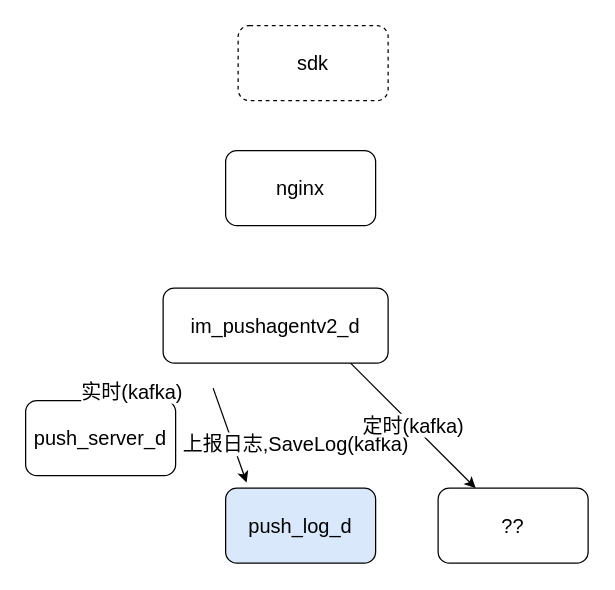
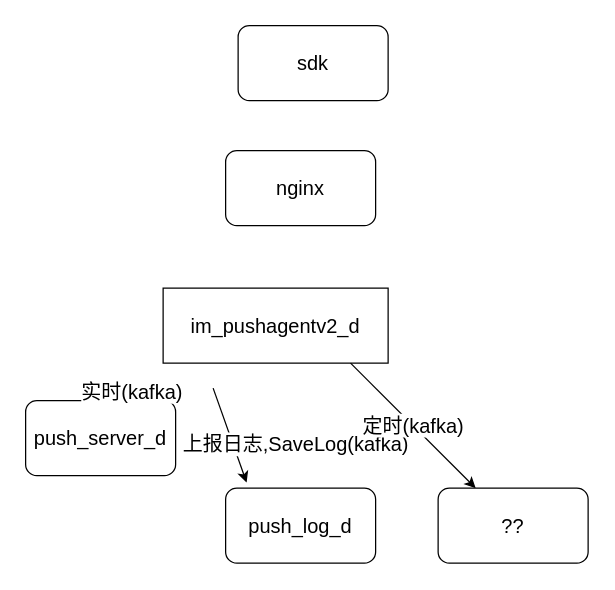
- <mxCell id="2" value="sdk" style="rounded=1;whiteSpace=wrap;html=1;fontSize=16;dashed=1;" vertex="1" parent="1"><mxGeometry x="190" y="20" width="120" height="60" as="geometry" /></mxCell>
+ <mxCell id="2" value="sdk" style="rounded=1;whiteSpace=wrap;html=1;fontSize=16;" vertex="1" parent="1"><mxGeometry x="190" y="20" width="120" height="60" as="geometry" /></mxCell>
- <mxCell id="4" value="im_pushagentv2_d" style="rounded=1;whiteSpace=wrap;html=1;fontSize=16;" vertex="1" parent="1"><mxGeometry x="130" y="230" width="180" height="60" as="geometry" /></mxCell>
+ <mxCell id="4" value="im_pushagentv2_d" style="whiteSpace=wrap;html=1;fontSize=16;rounded=0;" vertex="1" parent="1"><mxGeometry x="130" y="230" width="180" height="60" as="geometry" /></mxCell>
- <mxCell id="8" value="push_log_d" style="rounded=1;whiteSpace=wrap;html=1;fontSize=16;fillColor=#dae8fc;" vertex="1" parent="1"><mxGeometry x="180" y="390" width="120" height="60" as="geometry" /></mxCell>
+ <mxCell id="8" value="push_log_d" style="rounded=1;whiteSpace=wrap;html=1;fontSize=16;" vertex="1" parent="1"><mxGeometry x="180" y="390" width="120" height="60" as="geometry" /></mxCell>
